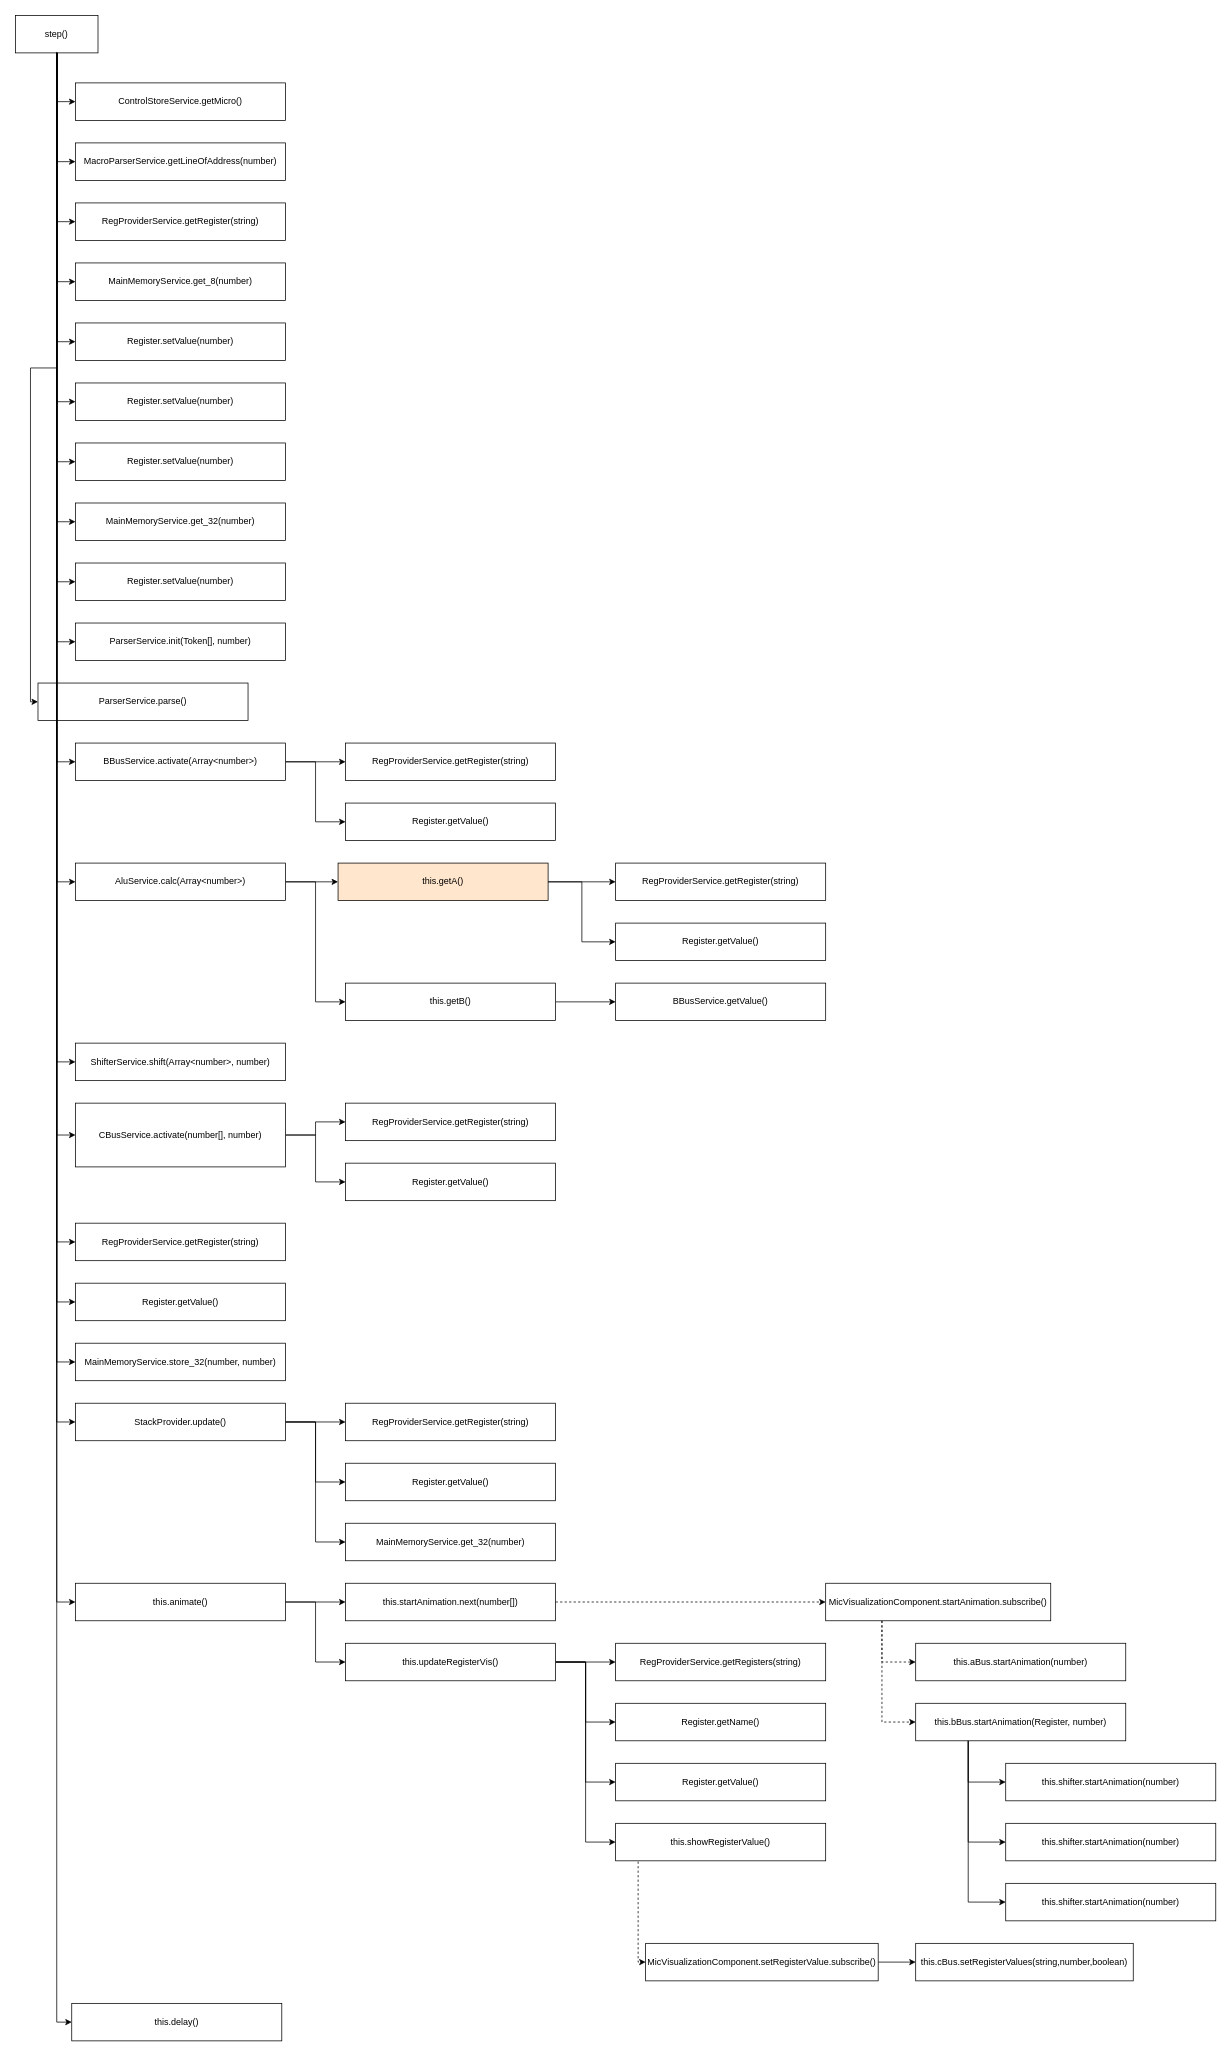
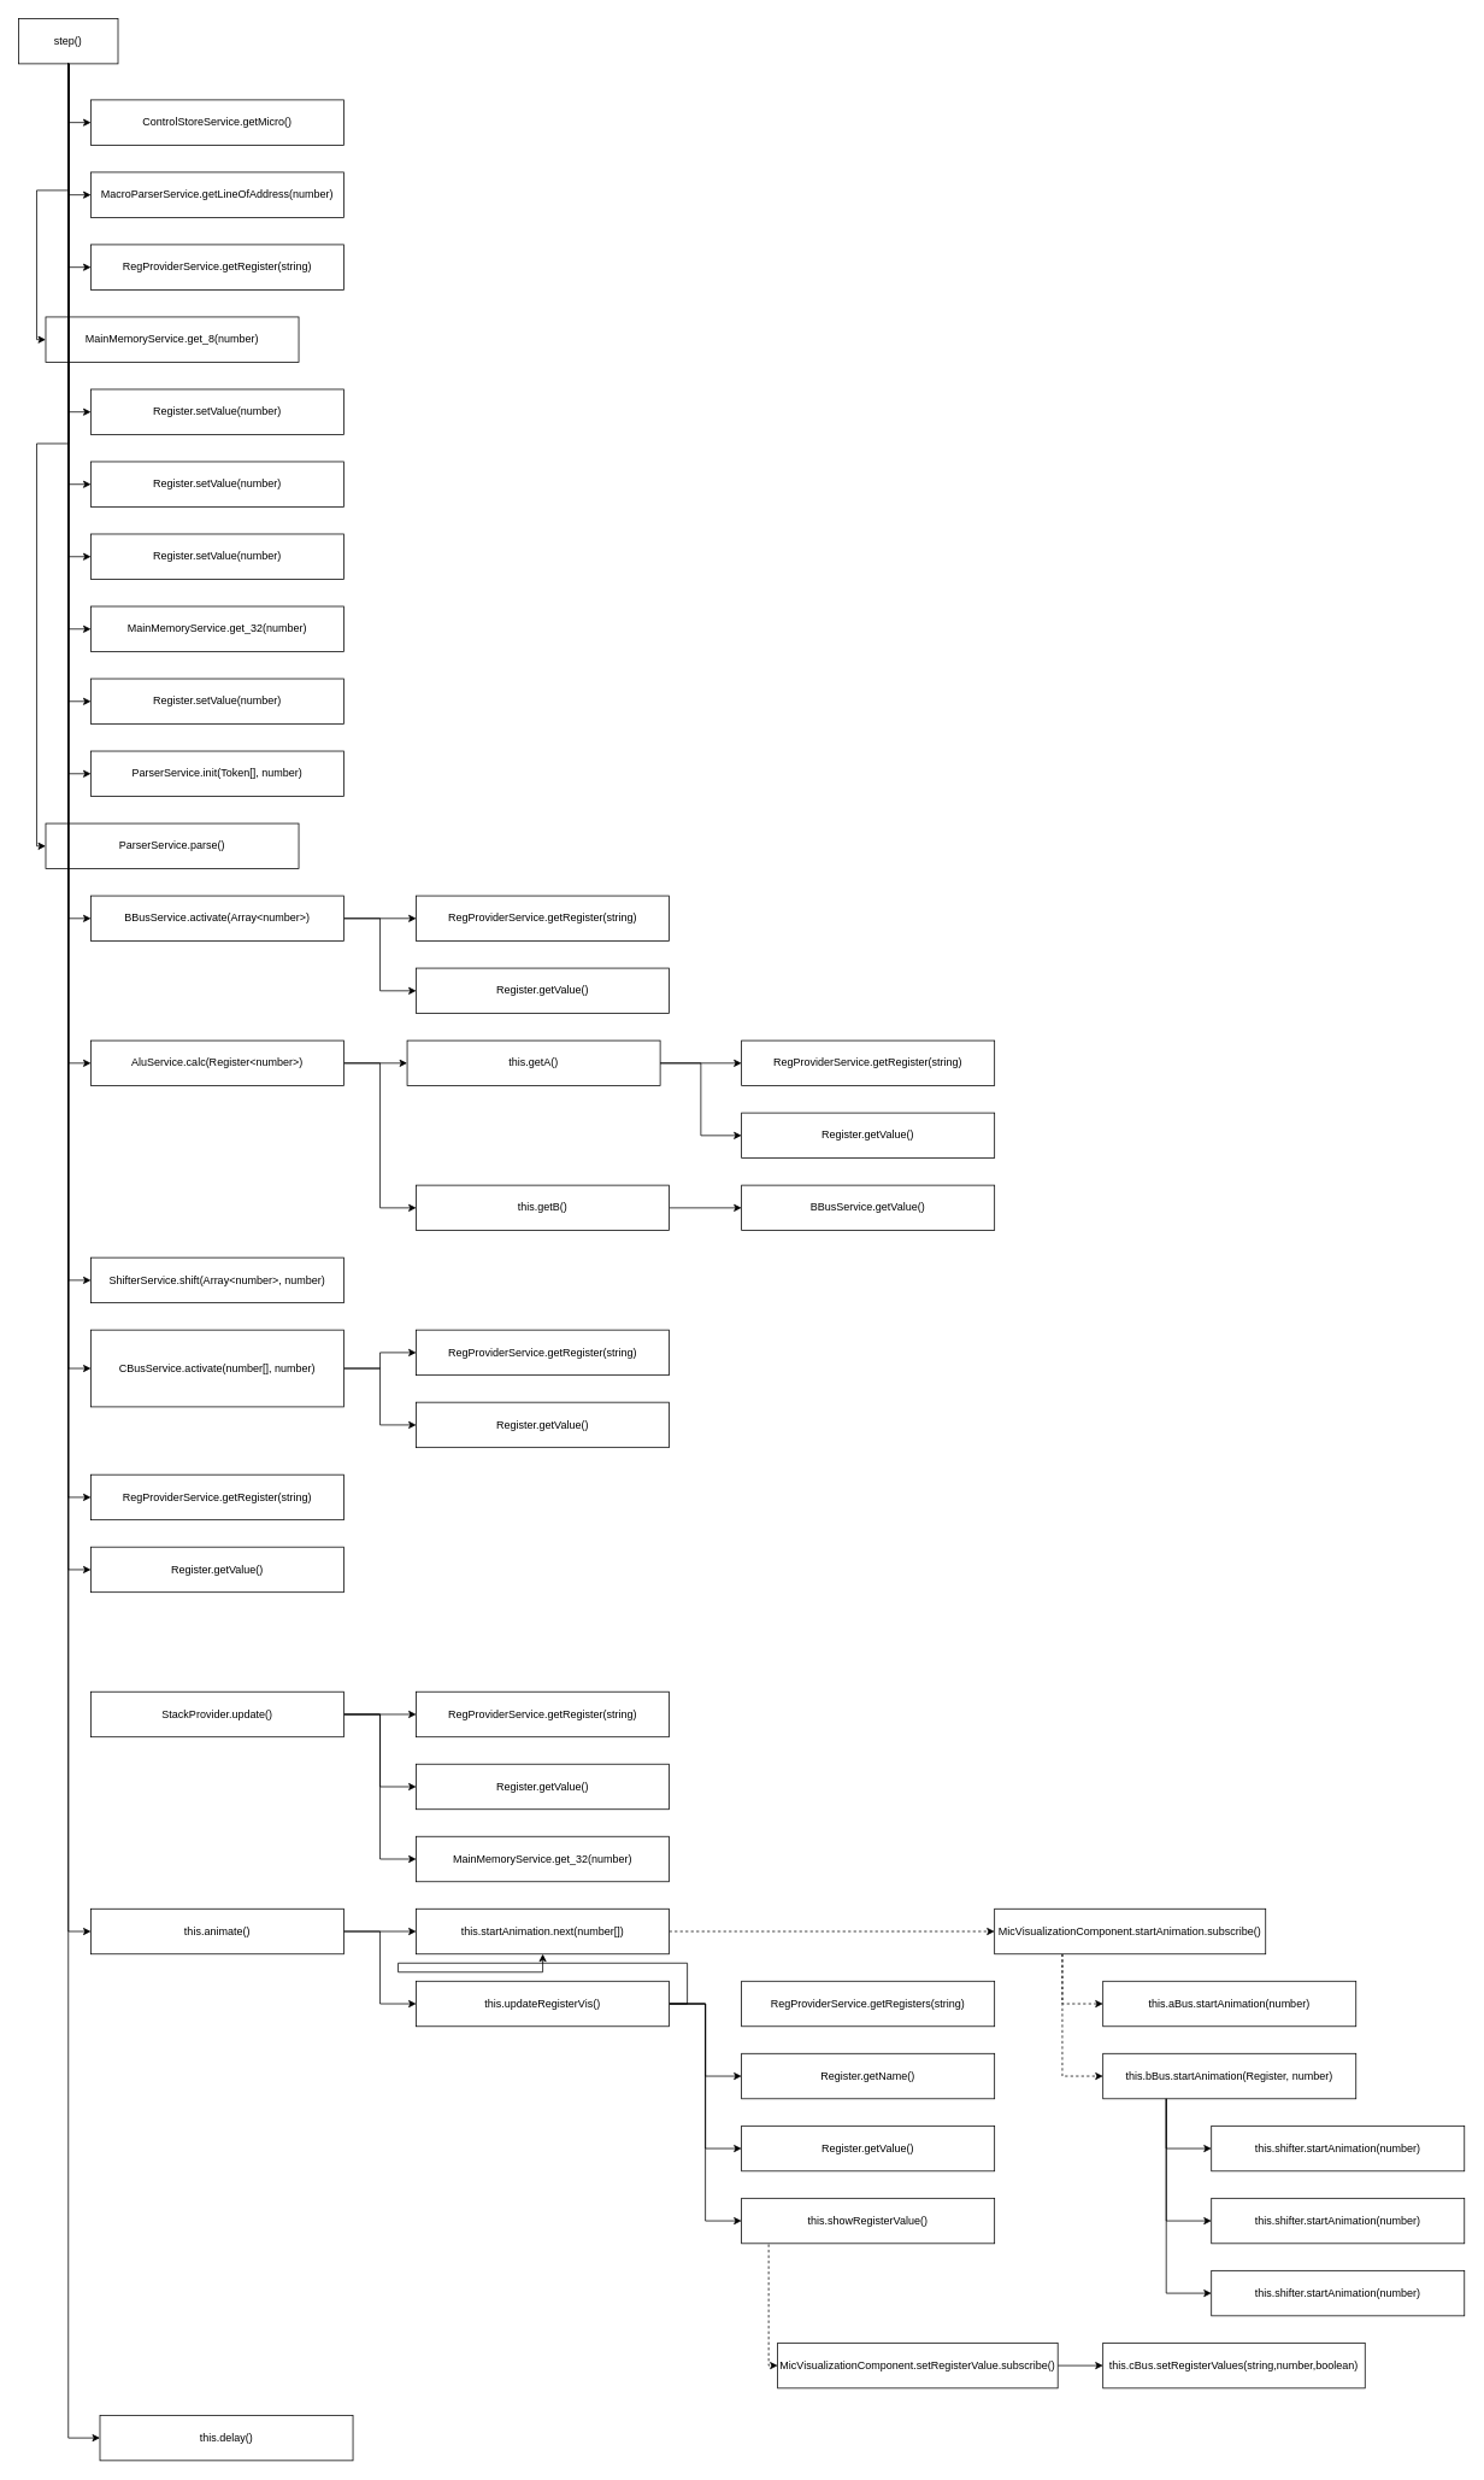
- <mxCell id="6" value="MainMemoryService.get_8(number)" style="html=1;whiteSpace=wrap;labelBackgroundColor=none;rounded=0;" vertex="1" parent="1"><mxGeometry x="100" y="350" width="280" height="50" as="geometry" /></mxCell>
+ <mxCell id="6" value="MainMemoryService.get_8(number)" style="html=1;whiteSpace=wrap;labelBackgroundColor=none;rounded=0;" vertex="1" parent="1"><mxGeometry x="50" y="350" width="280" height="50" as="geometry" /></mxCell>
- <mxCell id="19" value="AluService.calc(Array&amp;lt;number&amp;gt;)" style="html=1;whiteSpace=wrap;labelBackgroundColor=none;rounded=0;" vertex="1" parent="1"><mxGeometry x="100" y="1150" width="280" height="50" as="geometry" /></mxCell>
+ <mxCell id="19" value="AluService.calc(Register&amp;lt;number&amp;gt;)" style="html=1;whiteSpace=wrap;labelBackgroundColor=none;rounded=0;" vertex="1" parent="1"><mxGeometry x="100" y="1150" width="280" height="50" as="geometry" /></mxCell>
- <mxCell id="58" value="this.getA()" style="html=1;whiteSpace=wrap;labelBackgroundColor=none;rounded=0;fillColor=#ffe6cc;" vertex="1" parent="1"><mxGeometry x="450" y="1150" width="280" height="50" as="geometry" /></mxCell>
+ <mxCell id="58" value="this.getA()" style="html=1;whiteSpace=wrap;labelBackgroundColor=none;rounded=0;" vertex="1" parent="1"><mxGeometry x="450" y="1150" width="280" height="50" as="geometry" /></mxCell>
- <mxCell id="52" value="" style="endArrow=classic;html=1;rounded=0;edgeStyle=orthogonalEdgeStyle;entryX=0;entryY=0.5;entryDx=0;entryDy=0;labelBackgroundColor=none;fontColor=default;" edge="1" parent="1" source="2" target="26"><mxGeometry width="50" height="50" relative="1" as="geometry"><mxPoint x="470" y="50" as="sourcePoint" /><mxPoint x="495" y="195" as="targetPoint" /></mxGeometry></mxCell>
- <mxCell id="26" value="MainMemoryService.store_32(number, number)" style="html=1;whiteSpace=wrap;labelBackgroundColor=none;rounded=0;" vertex="1" parent="1"><mxGeometry x="100" y="1790" width="280" height="50" as="geometry" /></mxCell>
- <mxCell id="49" value="" style="endArrow=classic;html=1;rounded=0;edgeStyle=orthogonalEdgeStyle;entryX=0;entryY=0.5;entryDx=0;entryDy=0;labelBackgroundColor=none;fontColor=default;" edge="1" parent="1" source="2" target="30"><mxGeometry width="50" height="50" relative="1" as="geometry"><mxPoint x="190" y="-10" as="sourcePoint" /><mxPoint x="215" y="135" as="targetPoint" /></mxGeometry></mxCell>
- <mxCell id="70" style="edgeStyle=orthogonalEdgeStyle;rounded=0;orthogonalLoop=1;jettySize=auto;html=1;exitX=1;exitY=0.5;exitDx=0;exitDy=0;entryX=0;entryY=0.5;entryDx=0;entryDy=0;labelBackgroundColor=none;fontColor=default;" edge="1" parent="1" source="74" target="75"><mxGeometry relative="1" as="geometry" /></mxCell>
+ <mxCell id="70" style="edgeStyle=orthogonalEdgeStyle;rounded=0;orthogonalLoop=1;jettySize=auto;html=1;exitX=1;exitY=0.5;exitDx=0;exitDy=0;labelBackgroundColor=none;fontColor=default;" edge="1" parent="1" source="74" target="92"><mxGeometry relative="1" as="geometry" /></mxCell>
- <mxCell id="33" value="this.delay()" style="html=1;whiteSpace=wrap;labelBackgroundColor=none;rounded=0;" vertex="1" parent="1"><mxGeometry x="95" y="2670" width="280" height="50" as="geometry" /></mxCell>
+ <mxCell id="33" value="this.delay()" style="html=1;whiteSpace=wrap;labelBackgroundColor=none;rounded=0;" vertex="1" parent="1"><mxGeometry x="110" y="2670" width="280" height="50" as="geometry" /></mxCell>
